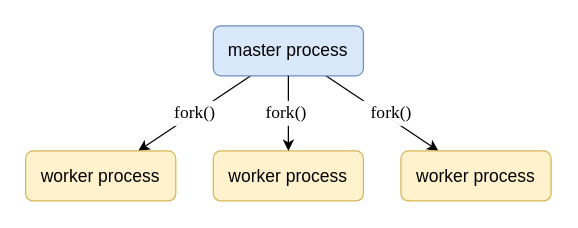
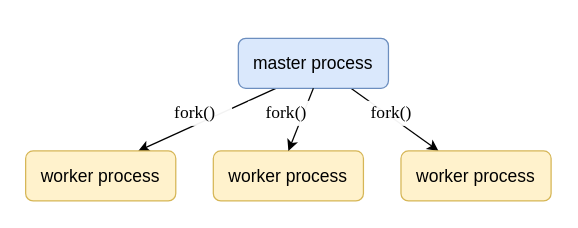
- <mxCell id="4" value="&lt;font style=&quot;font-size: 14px;&quot;&gt;master process&lt;/font&gt;" style="rounded=1;whiteSpace=wrap;html=1;fillColor=#dae8fc;strokeColor=#6c8ebf;fontSize=14;" parent="1" vertex="1"><mxGeometry x="170" y="20" width="120" height="40" as="geometry" /></mxCell>
+ <mxCell id="4" value="&lt;font style=&quot;font-size: 14px;&quot;&gt;master process&lt;/font&gt;" style="rounded=1;whiteSpace=wrap;html=1;fillColor=#dae8fc;strokeColor=#6c8ebf;fontSize=14;" parent="1" vertex="1"><mxGeometry x="190" y="30" width="120" height="40" as="geometry" /></mxCell>
